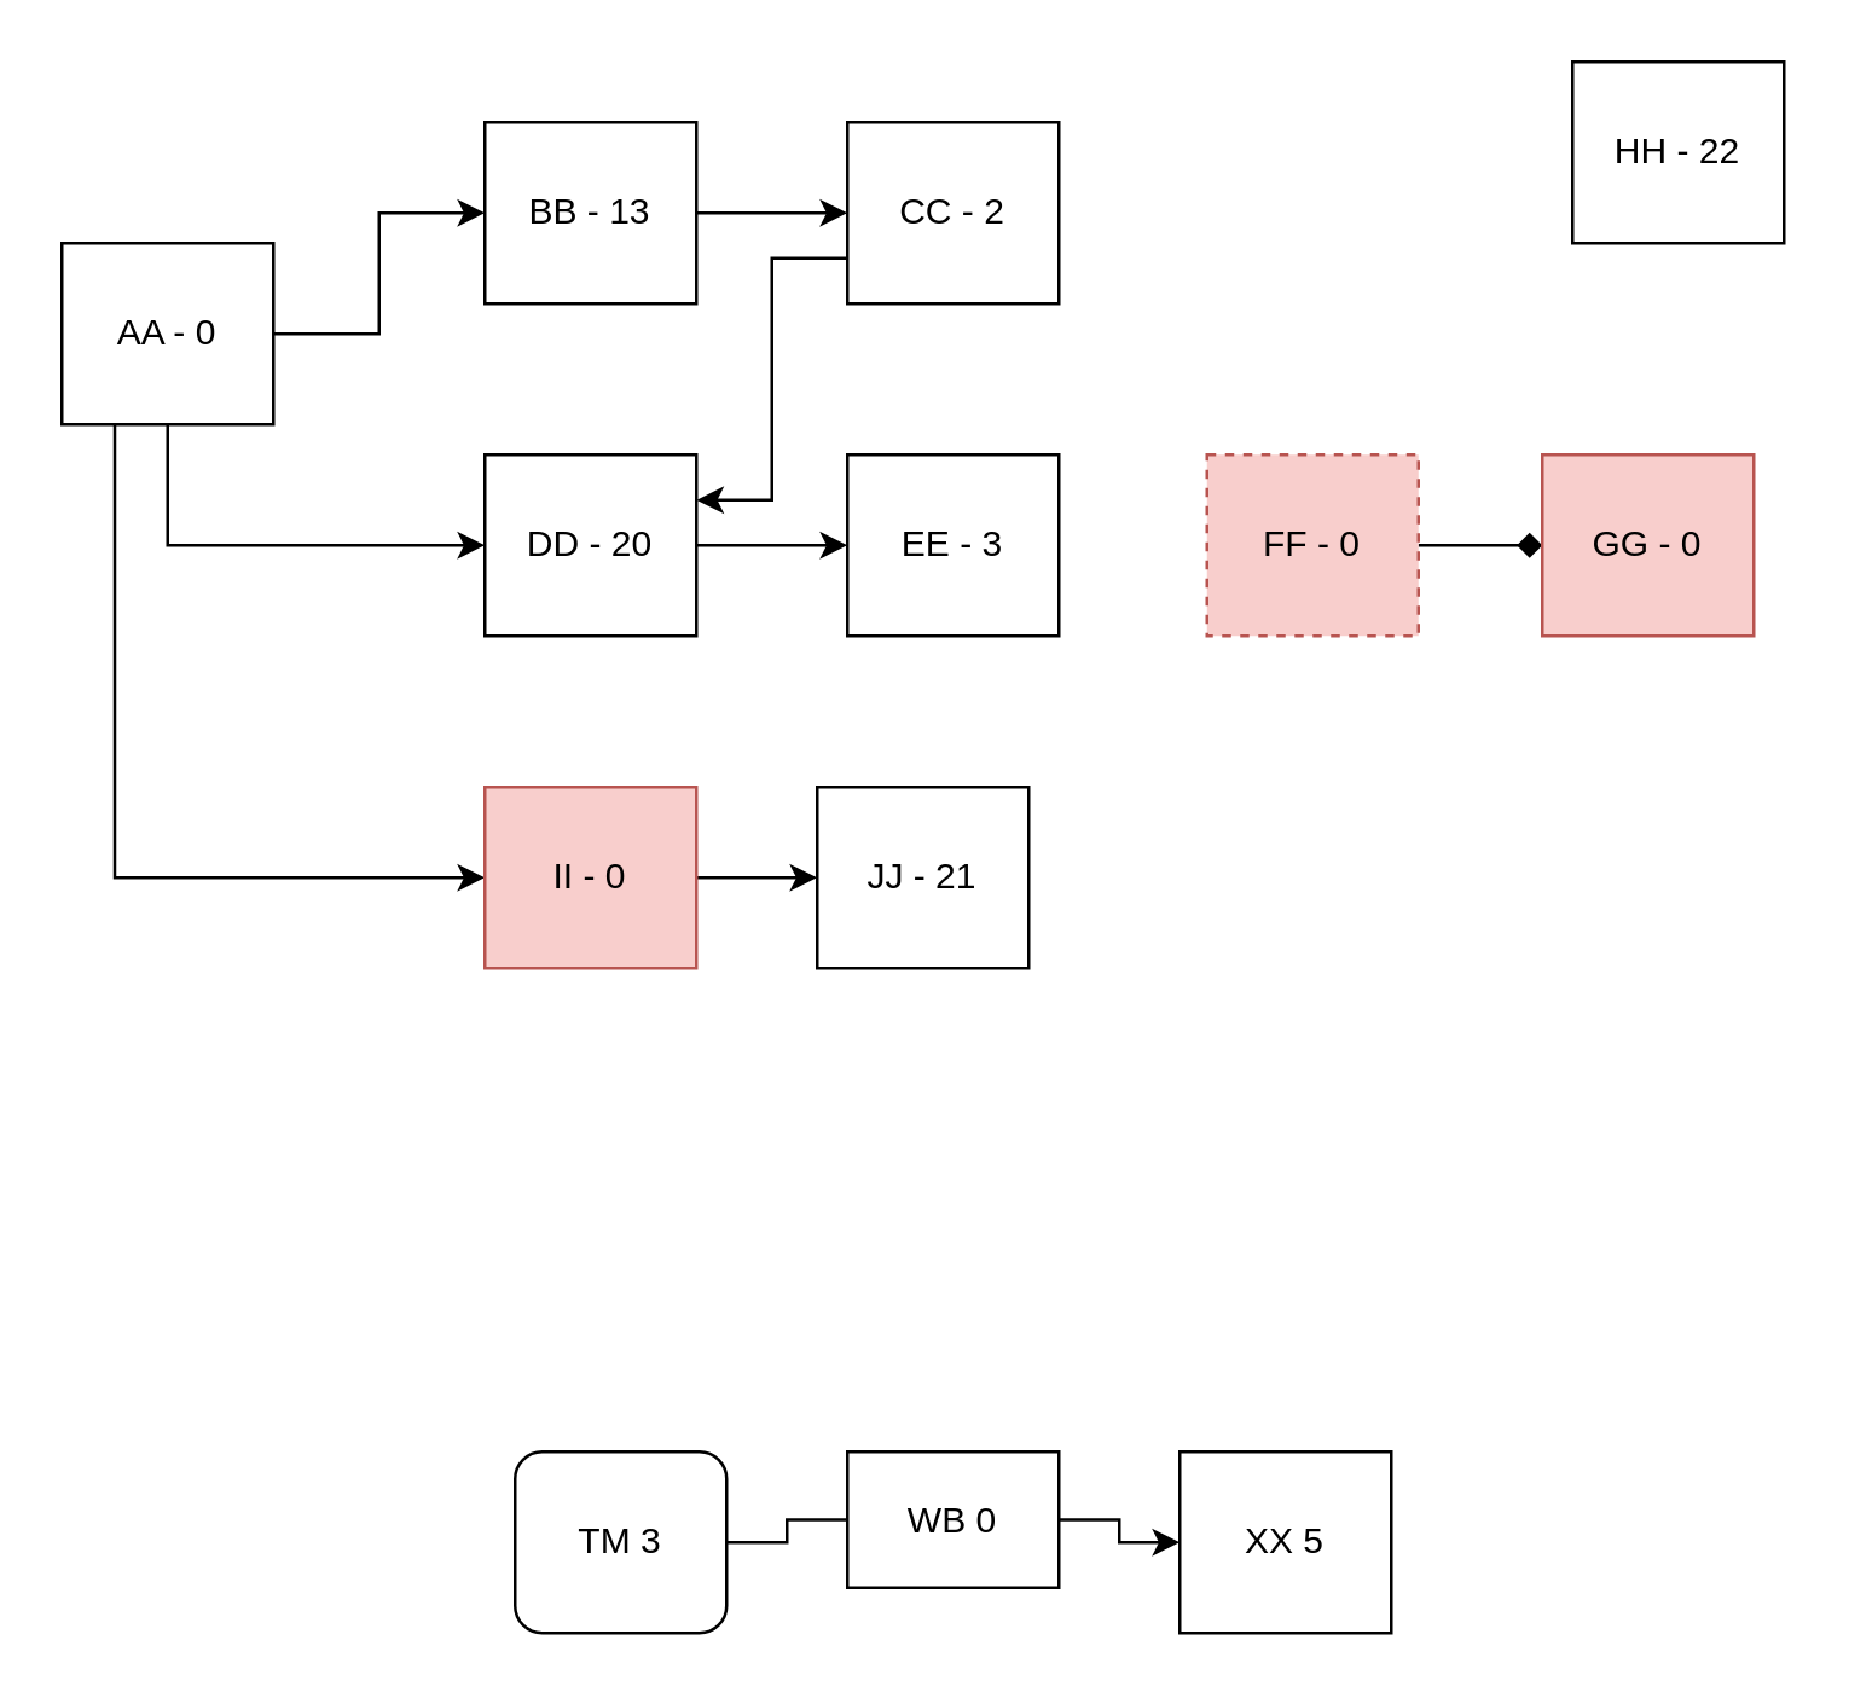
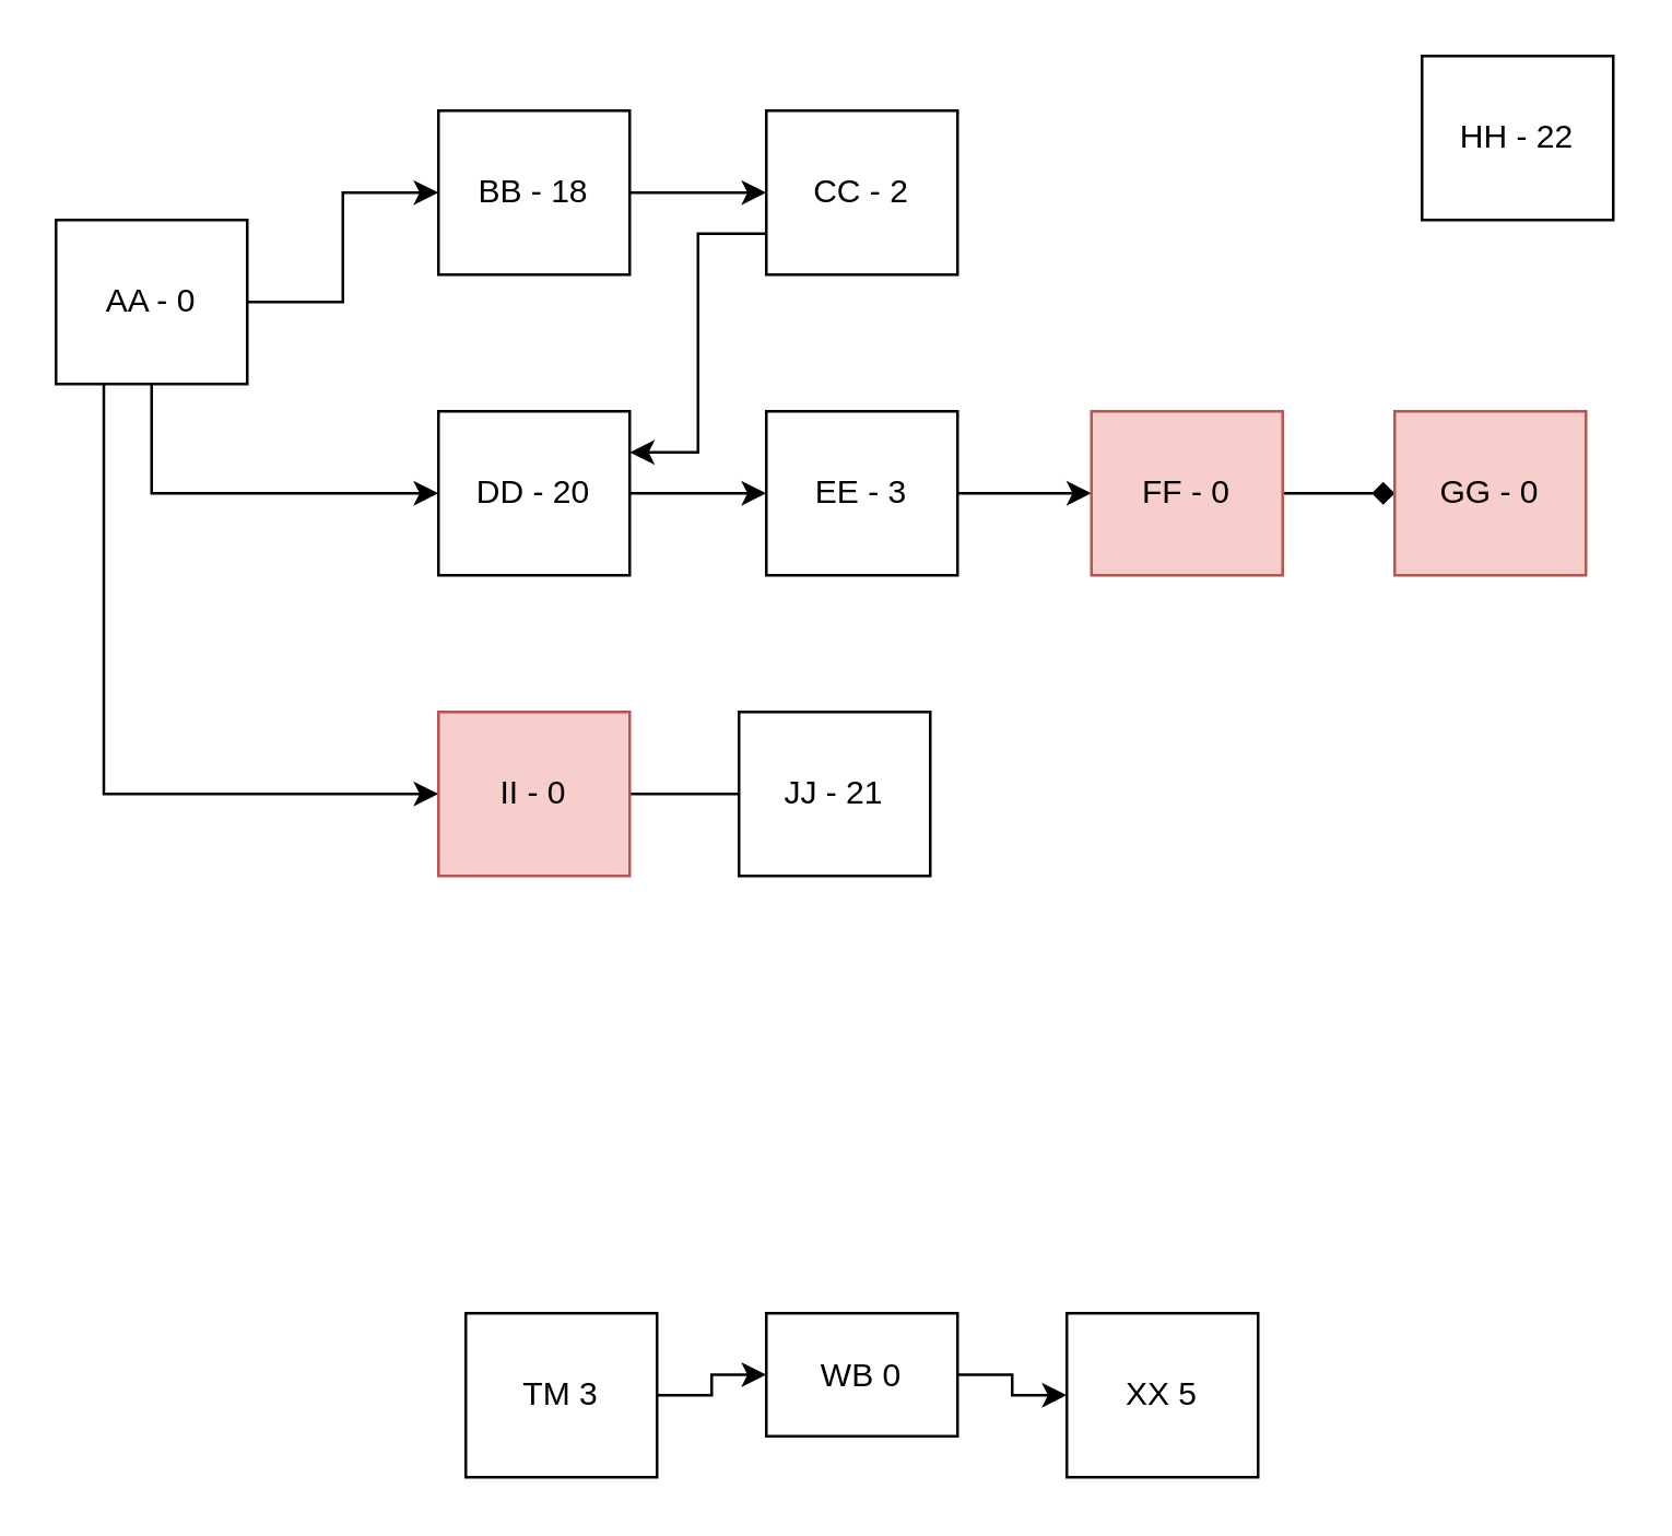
- <mxCell id="7" value="BB - 13" style="rounded=0;whiteSpace=wrap;html=1;" parent="1" vertex="1"><mxGeometry x="160" y="40" width="70" height="60" as="geometry" /></mxCell>
+ <mxCell id="7" value="BB - 18" style="rounded=0;whiteSpace=wrap;html=1;" parent="1" vertex="1"><mxGeometry x="160" y="40" width="70" height="60" as="geometry" /></mxCell>
+ <mxCell id="12" style="edgeStyle=orthogonalEdgeStyle;rounded=0;orthogonalLoop=1;jettySize=auto;html=1;exitX=1;exitY=0.5;exitDx=0;exitDy=0;entryX=0;entryY=0.5;entryDx=0;entryDy=0;" parent="1" source="13" target="15" edge="1"><mxGeometry relative="1" as="geometry" /></mxCell>
- <mxCell id="15" value="FF - 0" style="rounded=0;whiteSpace=wrap;html=1;fillColor=#f8cecc;strokeColor=#b85450;dashed=1;" parent="1" vertex="1"><mxGeometry x="399" y="150" width="70" height="60" as="geometry" /></mxCell>
+ <mxCell id="15" value="FF - 0" style="rounded=0;whiteSpace=wrap;html=1;fillColor=#f8cecc;strokeColor=#b85450;" parent="1" vertex="1"><mxGeometry x="399" y="150" width="70" height="60" as="geometry" /></mxCell>
- <mxCell id="18" style="edgeStyle=orthogonalEdgeStyle;rounded=0;orthogonalLoop=1;jettySize=auto;html=1;exitX=1;exitY=0.5;exitDx=0;exitDy=0;entryX=0;entryY=0.5;entryDx=0;entryDy=0;" parent="1" source="19" target="20" edge="1"><mxGeometry relative="1" as="geometry" /></mxCell>
+ <mxCell id="18" style="edgeStyle=orthogonalEdgeStyle;rounded=0;orthogonalLoop=1;jettySize=auto;html=1;exitX=1;exitY=0.5;exitDx=0;exitDy=0;entryX=0;entryY=0.5;entryDx=0;entryDy=0;endArrow=none;" parent="1" source="19" target="20" edge="1"><mxGeometry relative="1" as="geometry" /></mxCell>
- <mxCell id="21" style="edgeStyle=orthogonalEdgeStyle;rounded=0;orthogonalLoop=1;jettySize=auto;html=1;exitX=1;exitY=0.5;exitDx=0;exitDy=0;fontSize=14;endArrow=none;" edge="1" parent="1" source="22" target="24"><mxGeometry relative="1" as="geometry" /></mxCell>
+ <mxCell id="21" style="edgeStyle=orthogonalEdgeStyle;rounded=0;orthogonalLoop=1;jettySize=auto;html=1;exitX=1;exitY=0.5;exitDx=0;exitDy=0;fontSize=14;" edge="1" parent="1" source="22" target="24"><mxGeometry relative="1" as="geometry" /></mxCell>
- <mxCell id="22" value="TM 3" style="whiteSpace=wrap;html=1;rounded=1;" vertex="1" parent="1"><mxGeometry x="170" y="480" width="70" height="60" as="geometry" /></mxCell>
+ <mxCell id="22" value="TM 3" style="rounded=0;whiteSpace=wrap;html=1;" vertex="1" parent="1"><mxGeometry x="170" y="480" width="70" height="60" as="geometry" /></mxCell>
